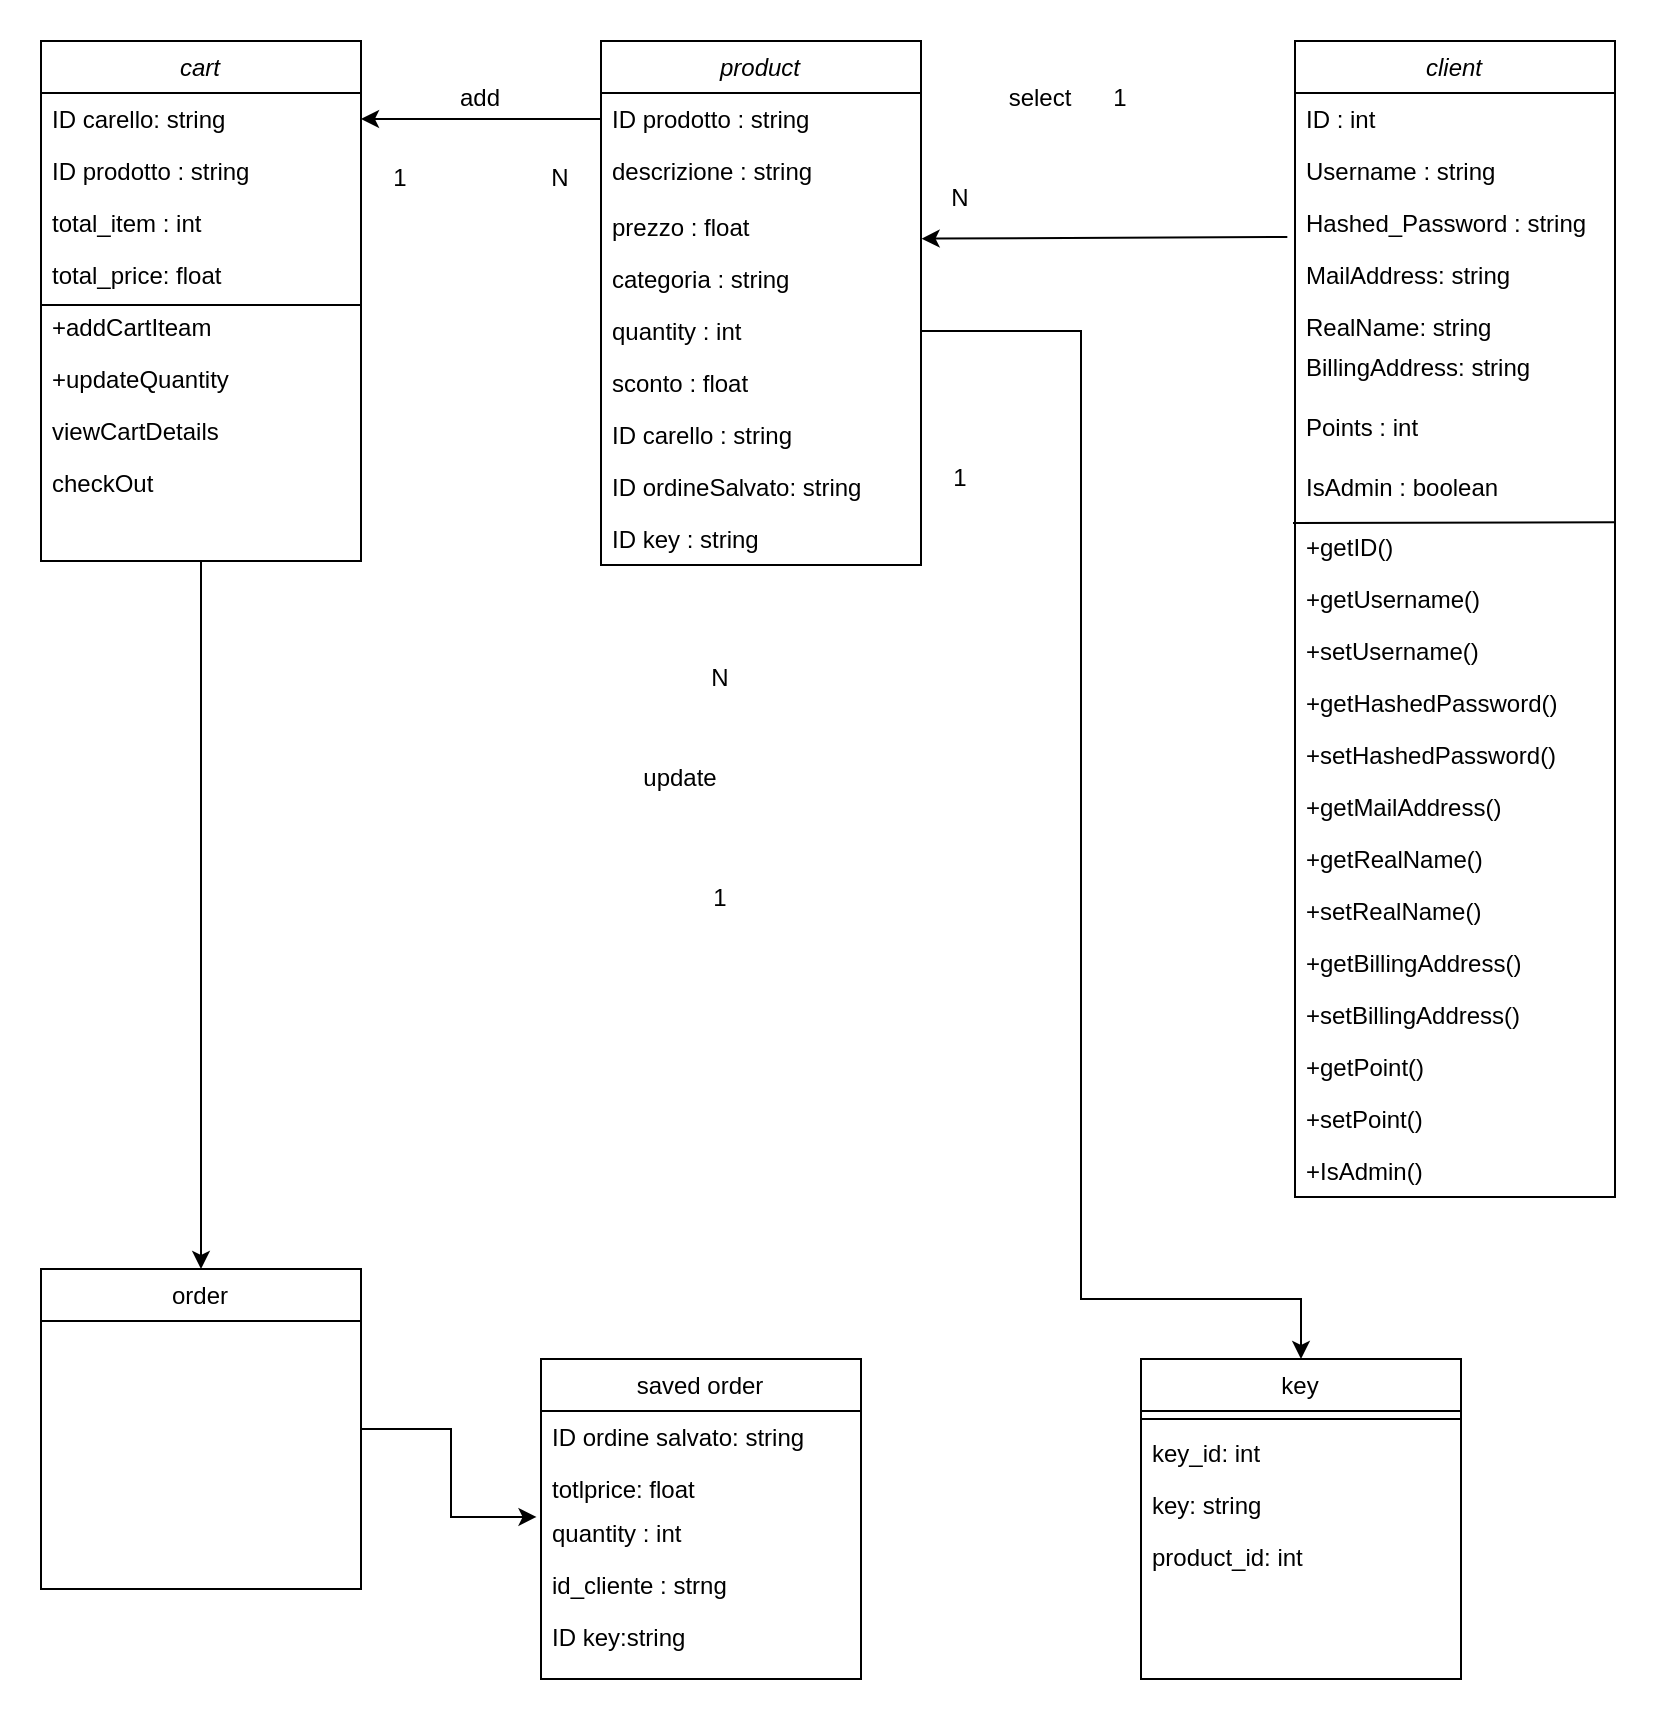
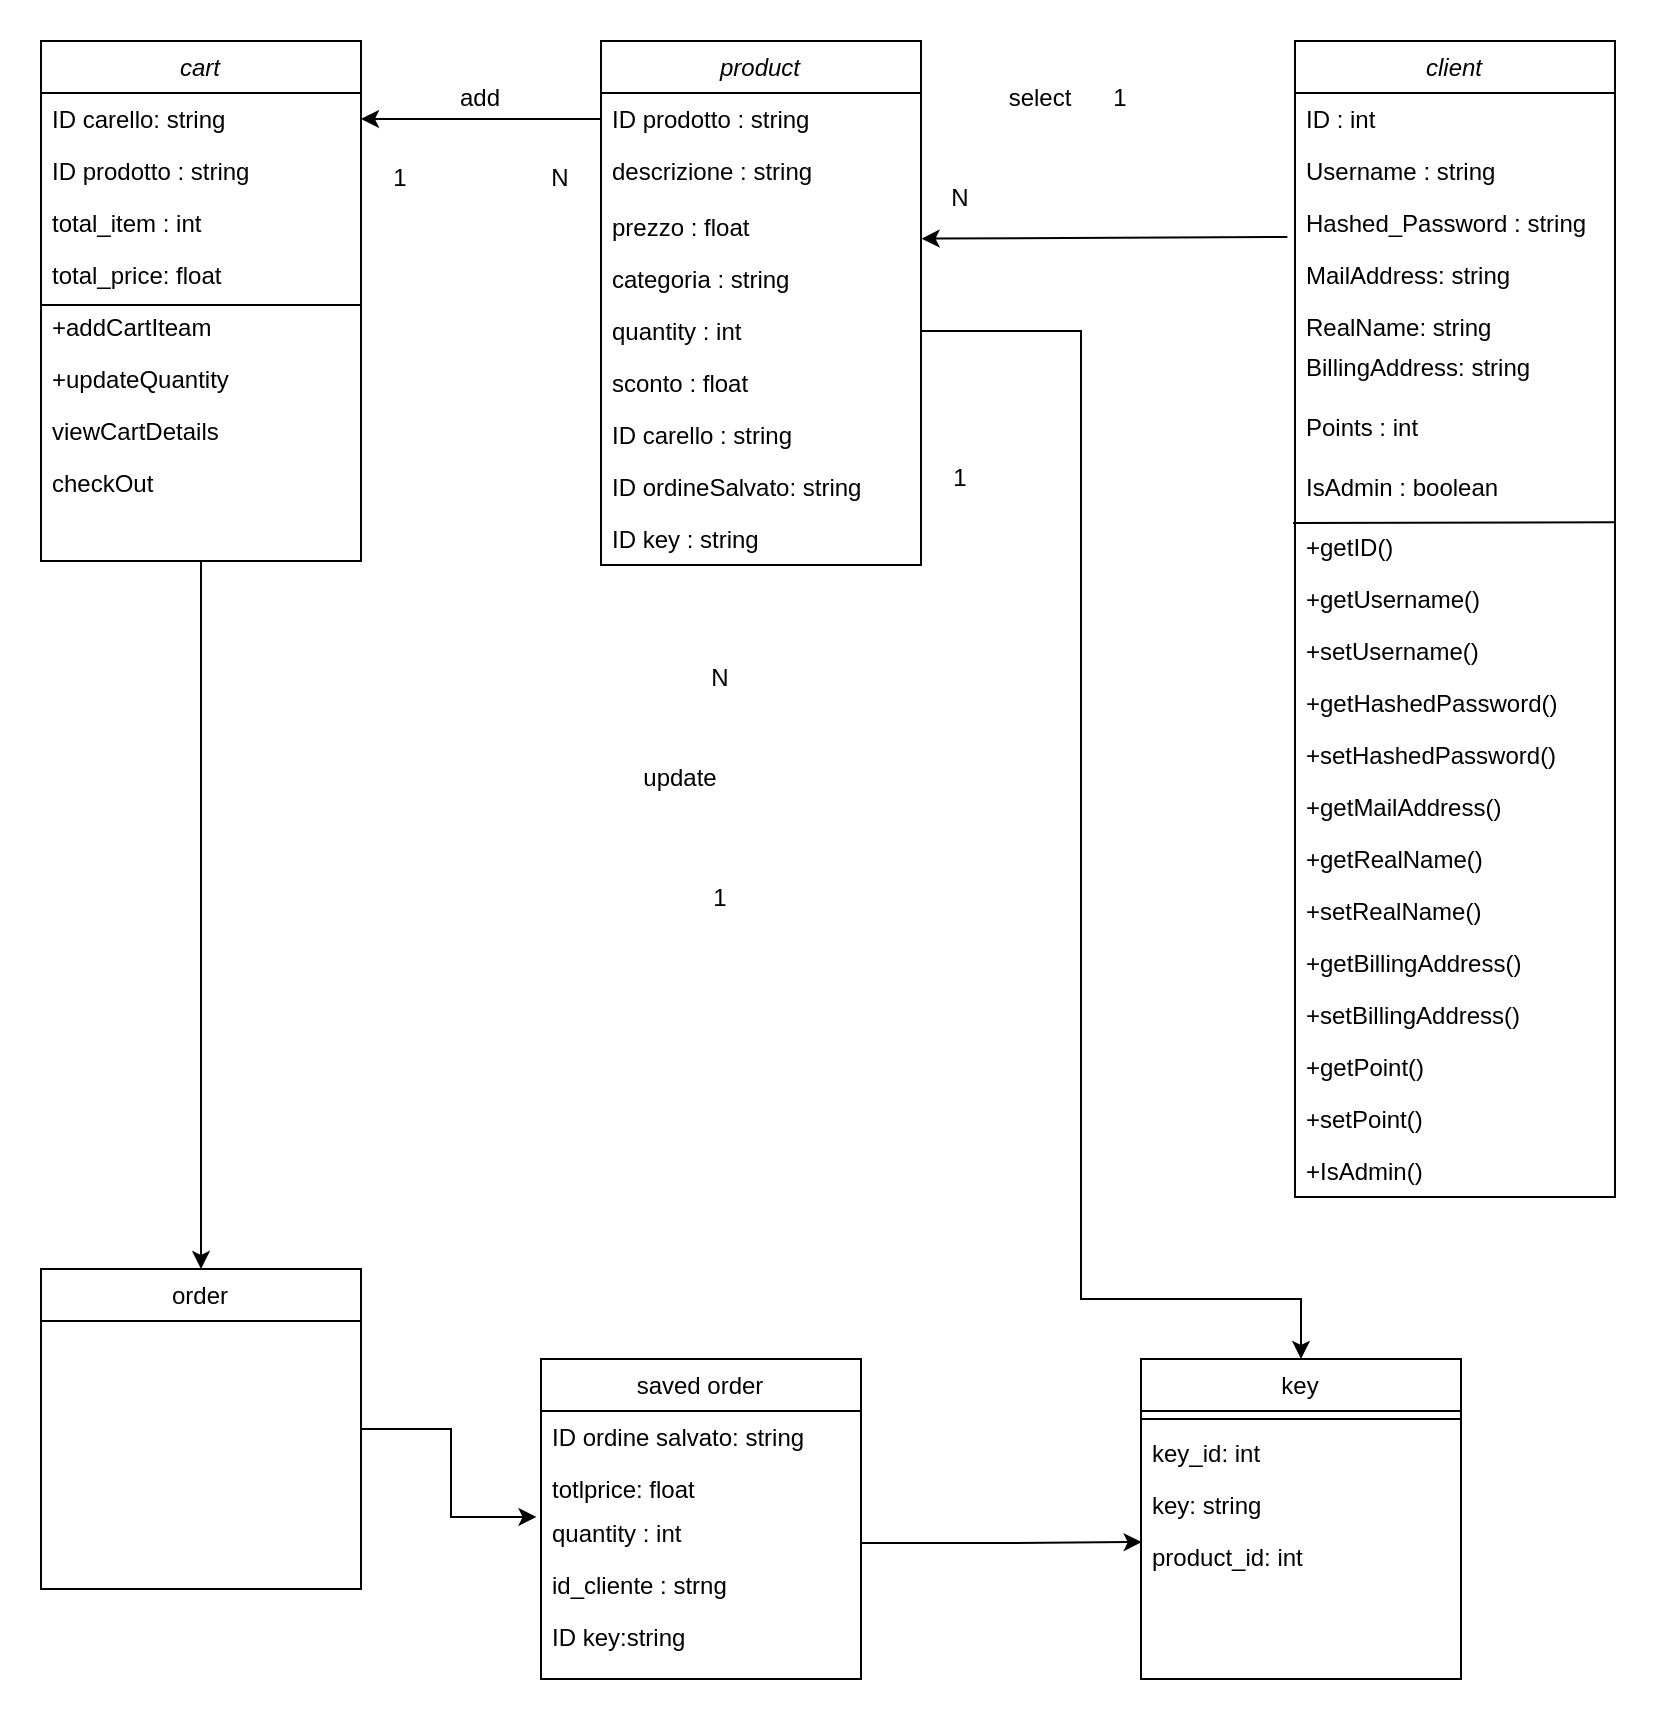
+ <mxCell id="68" style="edgeStyle=orthogonalEdgeStyle;rounded=0;orthogonalLoop=1;jettySize=auto;html=1;exitX=1;exitY=0.5;exitDx=0;exitDy=0;entryX=0.002;entryY=0.212;entryDx=0;entryDy=0;entryPerimeter=0;" parent="1" source="57" target="39" edge="1"><mxGeometry relative="1" as="geometry"><mxPoint x="460" y="586" as="sourcePoint" /><Array as="points"><mxPoint x="430" y="771" /><mxPoint x="500" y="771" /></Array><mxPoint x="570" y="672" as="targetPoint" /></mxGeometry></mxCell>
